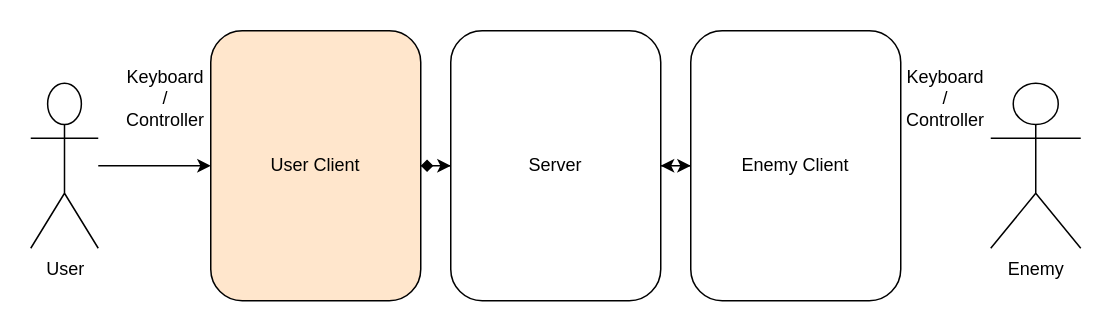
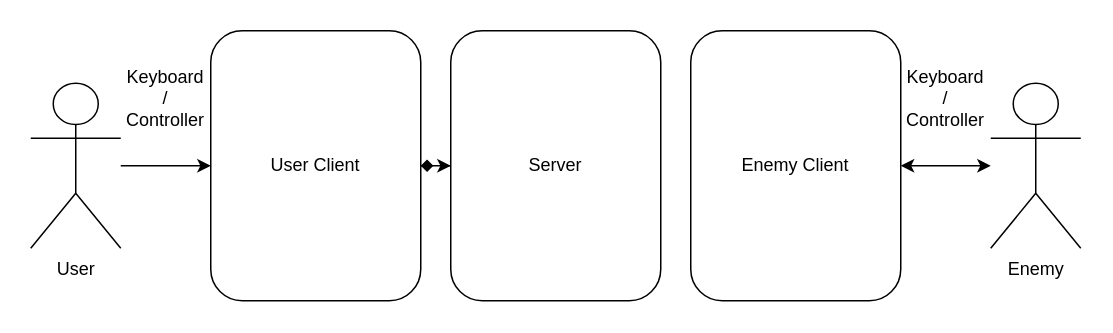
- <mxCell id="8" value="&lt;div&gt;User&lt;/div&gt;&lt;div&gt;&lt;br&gt;&lt;/div&gt;" style="shape=umlActor;verticalLabelPosition=bottom;verticalAlign=top;html=1;outlineConnect=0;" parent="1" vertex="1"><mxGeometry x="20" y="55" width="45" height="110" as="geometry" /></mxCell>
+ <mxCell id="8" value="&lt;div&gt;User&lt;/div&gt;&lt;div&gt;&lt;br&gt;&lt;/div&gt;" style="shape=umlActor;verticalLabelPosition=bottom;verticalAlign=top;html=1;outlineConnect=0;" parent="1" vertex="1"><mxGeometry x="20" y="55" width="60" height="110" as="geometry" /></mxCell>
- <mxCell id="2" value="User Client" style="rounded=1;whiteSpace=wrap;html=1;fillColor=#ffe6cc;" parent="1" vertex="1"><mxGeometry x="140" y="20" width="140" height="180" as="geometry" /></mxCell>
+ <mxCell id="2" value="User Client" style="rounded=1;whiteSpace=wrap;html=1;" parent="1" vertex="1"><mxGeometry x="140" y="20" width="140" height="180" as="geometry" /></mxCell>
- <mxCell id="3" style="edgeStyle=orthogonalEdgeStyle;rounded=0;orthogonalLoop=1;jettySize=auto;html=1;entryX=1;entryY=0.5;entryDx=0;entryDy=0;startArrow=classic;startFill=1;" edge="1" parent="1" source="4" target="6"><mxGeometry relative="1" as="geometry" /></mxCell>
+ <mxCell id="3" style="edgeStyle=orthogonalEdgeStyle;rounded=0;orthogonalLoop=1;jettySize=auto;html=1;startArrow=classic;startFill=1;" edge="1" parent="1" source="4" target="11"><mxGeometry relative="1" as="geometry" /></mxCell>
